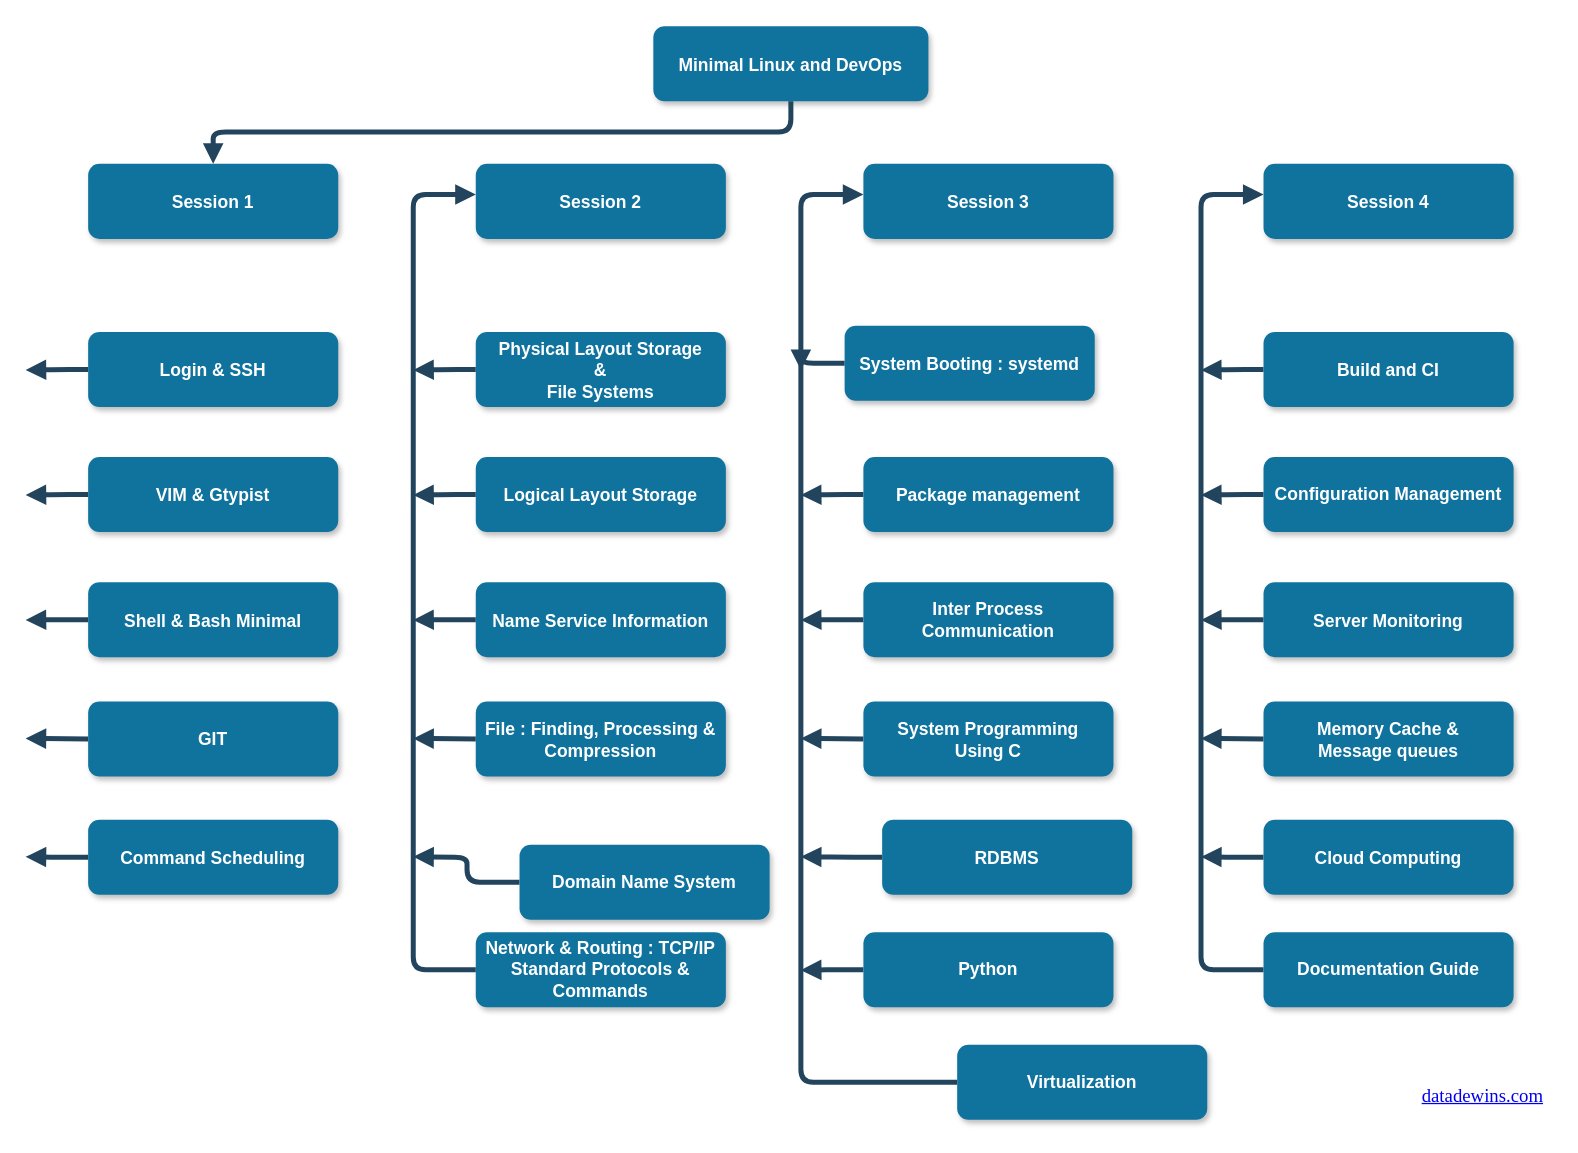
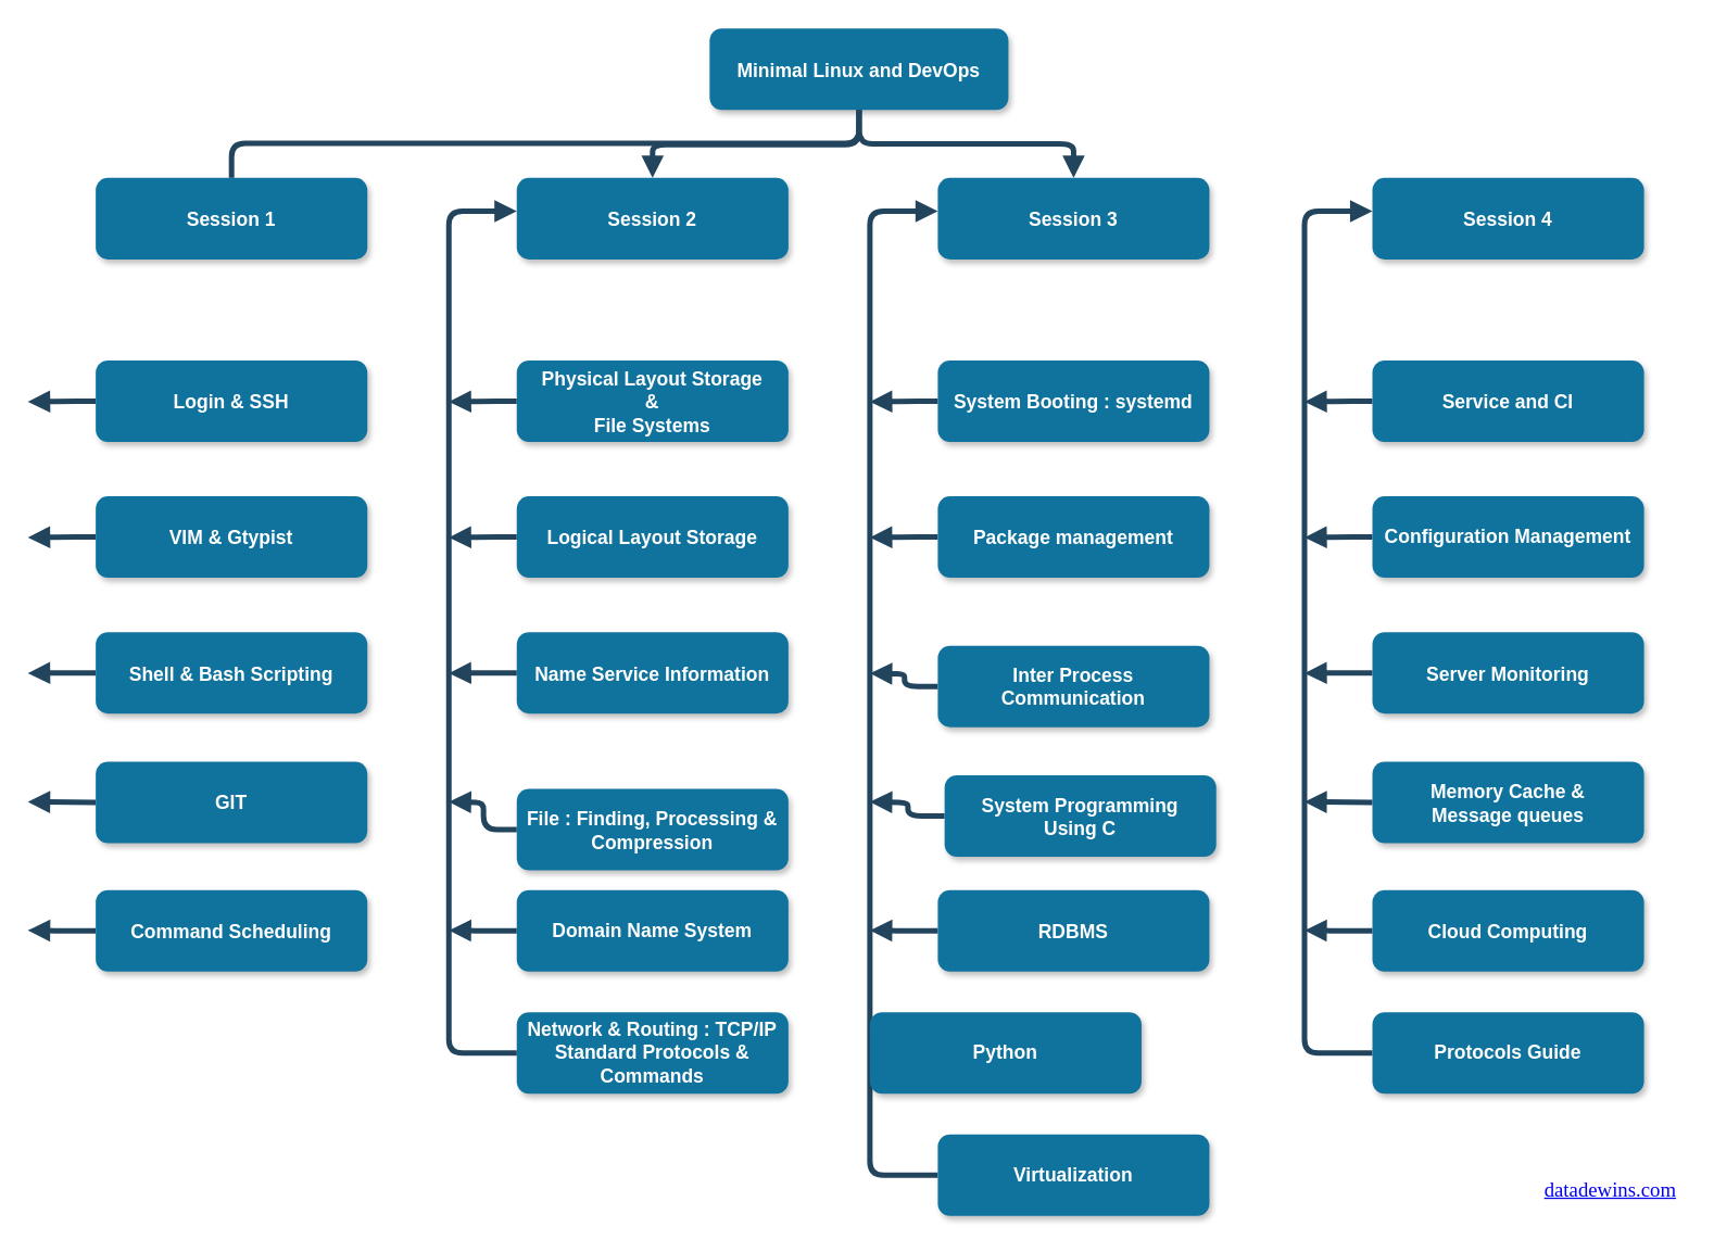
+ <mxCell id="42" value="" style="edgeStyle=elbowEdgeStyle;elbow=vertical;strokeWidth=4;endArrow=block;endFill=1;fontStyle=1;strokeColor=#23445D;" parent="1" source="4" target="6" edge="1"><mxGeometry x="22" y="165.5" width="100" height="100" as="geometry"><mxPoint x="-118" y="-59.5" as="sourcePoint" /><mxPoint x="-18" y="-159.5" as="targetPoint" /></mxGeometry></mxCell>
+ <mxCell id="3" style="edgeStyle=orthogonalEdgeStyle;rounded=1;orthogonalLoop=1;jettySize=auto;html=1;exitX=0.5;exitY=1;exitDx=0;exitDy=0;strokeWidth=4;endArrow=block;endFill=1;strokeColor=#23445D;" edge="1" parent="1" source="4" target="44"><mxGeometry relative="1" as="geometry" /></mxCell>
- <mxCell id="43" value="" style="edgeStyle=elbowEdgeStyle;elbow=vertical;strokeWidth=4;endArrow=block;endFill=1;fontStyle=1;strokeColor=#23445D;entryX=0.5;entryY=0;entryDx=0;entryDy=0;" parent="1" source="4" target="5" edge="1"><mxGeometry x="22" y="165.5" width="100" height="100" as="geometry"><mxPoint x="-118" y="-59.5" as="sourcePoint" /><mxPoint x="-18" y="-159.5" as="targetPoint" /><Array as="points"><mxPoint x="190" y="105" /></Array></mxGeometry></mxCell>
+ <mxCell id="43" value="" style="edgeStyle=elbowEdgeStyle;elbow=vertical;strokeWidth=4;endArrow=none;endFill=1;fontStyle=1;strokeColor=#23445D;entryX=0.5;entryY=0;entryDx=0;entryDy=0;" parent="1" source="4" target="5" edge="1"><mxGeometry x="22" y="165.5" width="100" height="100" as="geometry"><mxPoint x="-118" y="-59.5" as="sourcePoint" /><mxPoint x="-18" y="-159.5" as="targetPoint" /><Array as="points"><mxPoint x="190" y="105" /></Array></mxGeometry></mxCell>
- <mxCell id="25" value="System Booting : systemd" style="rounded=1;fillColor=#10739E;strokeColor=none;shadow=1;gradientColor=none;fontStyle=1;fontColor=#FFFFFF;fontSize=14;" parent="1" vertex="1"><mxGeometry x="675" y="260" width="200" height="60" as="geometry" /></mxCell>
+ <mxCell id="25" value="System Booting : systemd" style="rounded=1;fillColor=#10739E;strokeColor=none;shadow=1;gradientColor=none;fontStyle=1;fontColor=#FFFFFF;fontSize=14;" parent="1" vertex="1"><mxGeometry x="690" y="265" width="200" height="60" as="geometry" /></mxCell>
- <mxCell id="35" value="Build and CI" style="rounded=1;fillColor=#10739E;strokeColor=none;shadow=1;gradientColor=none;fontStyle=1;fontColor=#FFFFFF;fontSize=14;" parent="1" vertex="1"><mxGeometry x="1010" y="265" width="200" height="60" as="geometry" /></mxCell>
+ <mxCell id="35" value="Service and CI" style="rounded=1;fillColor=#10739E;strokeColor=none;shadow=1;gradientColor=none;fontStyle=1;fontColor=#FFFFFF;fontSize=14;" parent="1" vertex="1"><mxGeometry x="1010" y="265" width="200" height="60" as="geometry" /></mxCell>
- <mxCell id="29" value="Inter Process Communication" style="rounded=1;fillColor=#10739E;strokeColor=none;shadow=1;gradientColor=none;fontStyle=1;fontColor=#FFFFFF;fontSize=14;whiteSpace=wrap;" parent="1" vertex="1"><mxGeometry x="690" y="465" width="200" height="60" as="geometry" /></mxCell>
+ <mxCell id="29" value="Inter Process Communication" style="rounded=1;fillColor=#10739E;strokeColor=none;shadow=1;gradientColor=none;fontStyle=1;fontColor=#FFFFFF;fontSize=14;whiteSpace=wrap;" parent="1" vertex="1"><mxGeometry x="690" y="475" width="200" height="60" as="geometry" /></mxCell>
- <mxCell id="13" value="Shell &amp; Bash Minimal" style="rounded=1;fillColor=#10739E;strokeColor=none;shadow=1;gradientColor=none;fontStyle=1;fontColor=#FFFFFF;fontSize=14;" parent="1" vertex="1"><mxGeometry x="70" y="465" width="200" height="60" as="geometry" /></mxCell>
+ <mxCell id="13" value="Shell &amp; Bash Scripting" style="rounded=1;fillColor=#10739E;strokeColor=none;shadow=1;gradientColor=none;fontStyle=1;fontColor=#FFFFFF;fontSize=14;" parent="1" vertex="1"><mxGeometry x="70" y="465" width="200" height="60" as="geometry" /></mxCell>
- <mxCell id="23" value="File : Finding, Processing &amp; Compression" style="rounded=1;fillColor=#10739E;strokeColor=none;shadow=1;gradientColor=none;fontStyle=1;fontColor=#FFFFFF;fontSize=14;whiteSpace=wrap;" parent="1" vertex="1"><mxGeometry x="380" y="560.5" width="200" height="60" as="geometry" /></mxCell>
+ <mxCell id="23" value="File : Finding, Processing &amp; Compression" style="rounded=1;fillColor=#10739E;strokeColor=none;shadow=1;gradientColor=none;fontStyle=1;fontColor=#FFFFFF;fontSize=14;whiteSpace=wrap;" parent="1" vertex="1"><mxGeometry x="380" y="580.5" width="200" height="60" as="geometry" /></mxCell>
- <mxCell id="31" value="System Programming &#10;Using C" style="rounded=1;fillColor=#10739E;strokeColor=none;shadow=1;gradientColor=none;fontStyle=1;fontColor=#FFFFFF;fontSize=14;whiteSpace=wrap;" parent="1" vertex="1"><mxGeometry x="690" y="560.5" width="200" height="60" as="geometry" /></mxCell>
+ <mxCell id="31" value="System Programming &#10;Using C" style="rounded=1;fillColor=#10739E;strokeColor=none;shadow=1;gradientColor=none;fontStyle=1;fontColor=#FFFFFF;fontSize=14;whiteSpace=wrap;" parent="1" vertex="1"><mxGeometry x="695" y="570.5" width="200" height="60" as="geometry" /></mxCell>
- <mxCell id="33" value="RDBMS" style="rounded=1;fillColor=#10739E;strokeColor=none;shadow=1;gradientColor=none;fontStyle=1;fontColor=#FFFFFF;fontSize=14;" parent="1" vertex="1"><mxGeometry x="705" y="655" width="200" height="60" as="geometry" /></mxCell>
+ <mxCell id="33" value="RDBMS" style="rounded=1;fillColor=#10739E;strokeColor=none;shadow=1;gradientColor=none;fontStyle=1;fontColor=#FFFFFF;fontSize=14;" parent="1" vertex="1"><mxGeometry x="690" y="655" width="200" height="60" as="geometry" /></mxCell>
- <mxCell id="54" value="Domain Name System" style="rounded=1;fillColor=#10739E;strokeColor=none;shadow=1;gradientColor=none;fontStyle=1;fontColor=#FFFFFF;fontSize=14;whiteSpace=wrap;labelBorderColor=none;labelBackgroundColor=none;" vertex="1" parent="1"><mxGeometry x="415" y="675" width="200" height="60" as="geometry" /></mxCell>
+ <mxCell id="54" value="Domain Name System" style="rounded=1;fillColor=#10739E;strokeColor=none;shadow=1;gradientColor=none;fontStyle=1;fontColor=#FFFFFF;fontSize=14;whiteSpace=wrap;labelBorderColor=none;labelBackgroundColor=none;" vertex="1" parent="1"><mxGeometry x="380" y="655" width="200" height="60" as="geometry" /></mxCell>
- <mxCell id="56" value="Python" style="rounded=1;fillColor=#10739E;strokeColor=none;shadow=1;gradientColor=none;fontStyle=1;fontColor=#FFFFFF;fontSize=14;whiteSpace=wrap;labelBorderColor=none;labelBackgroundColor=none;" vertex="1" parent="1"><mxGeometry x="690" y="745" width="200" height="60" as="geometry" /></mxCell>
+ <mxCell id="56" value="Python" style="rounded=1;fillColor=#10739E;strokeColor=none;shadow=1;gradientColor=none;fontStyle=1;fontColor=#FFFFFF;fontSize=14;whiteSpace=wrap;labelBorderColor=none;labelBackgroundColor=none;" vertex="1" parent="1"><mxGeometry x="640" y="745" width="200" height="60" as="geometry" /></mxCell>
- <mxCell id="58" value="Documentation Guide" style="rounded=1;fillColor=#10739E;strokeColor=none;shadow=1;gradientColor=none;fontStyle=1;fontColor=#FFFFFF;fontSize=14;whiteSpace=wrap;labelBorderColor=none;labelBackgroundColor=none;" vertex="1" parent="1"><mxGeometry x="1010" y="745" width="200" height="60" as="geometry" /></mxCell>
+ <mxCell id="58" value="Protocols Guide" style="rounded=1;fillColor=#10739E;strokeColor=none;shadow=1;gradientColor=none;fontStyle=1;fontColor=#FFFFFF;fontSize=14;whiteSpace=wrap;labelBorderColor=none;labelBackgroundColor=none;" vertex="1" parent="1"><mxGeometry x="1010" y="745" width="200" height="60" as="geometry" /></mxCell>
- <mxCell id="57" value="Virtualization" style="rounded=1;fillColor=#10739E;strokeColor=none;shadow=1;gradientColor=none;fontStyle=1;fontColor=#FFFFFF;fontSize=14;whiteSpace=wrap;labelBorderColor=none;labelBackgroundColor=none;" vertex="1" parent="1"><mxGeometry x="765" y="835" width="200" height="60" as="geometry" /></mxCell>
+ <mxCell id="57" value="Virtualization" style="rounded=1;fillColor=#10739E;strokeColor=none;shadow=1;gradientColor=none;fontStyle=1;fontColor=#FFFFFF;fontSize=14;whiteSpace=wrap;labelBorderColor=none;labelBackgroundColor=none;" vertex="1" parent="1"><mxGeometry x="690" y="835" width="200" height="60" as="geometry" /></mxCell>
